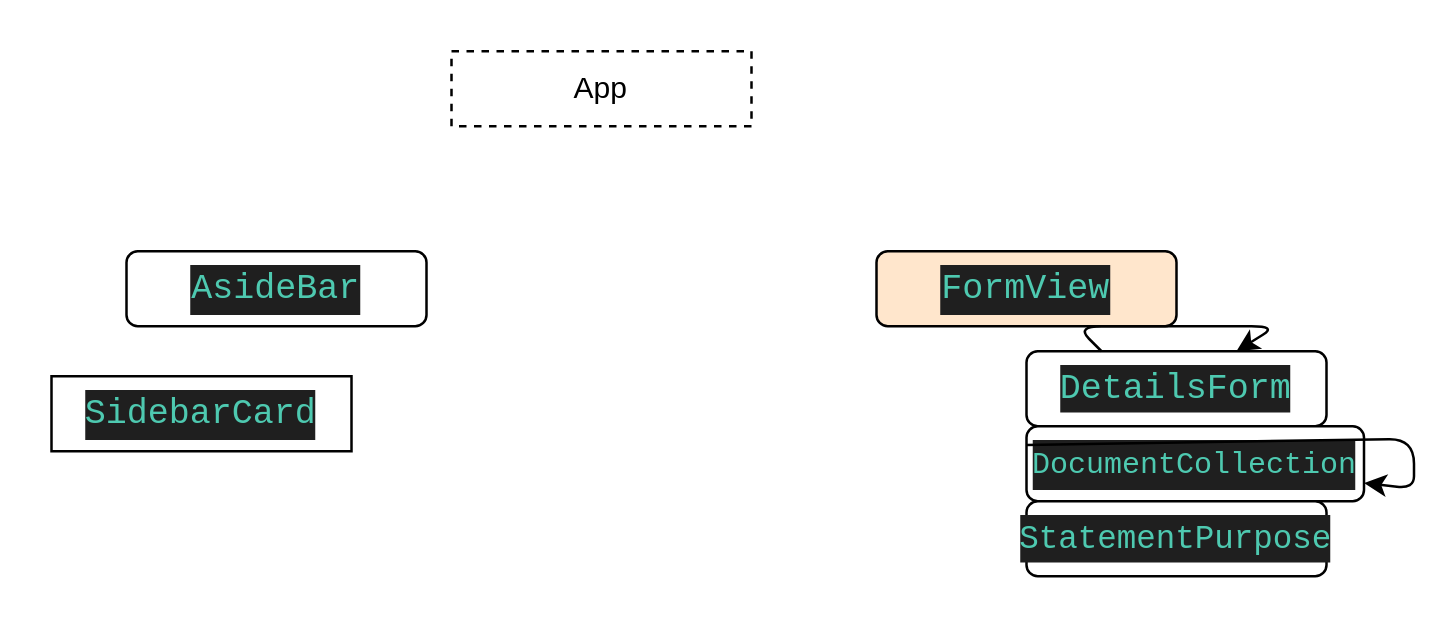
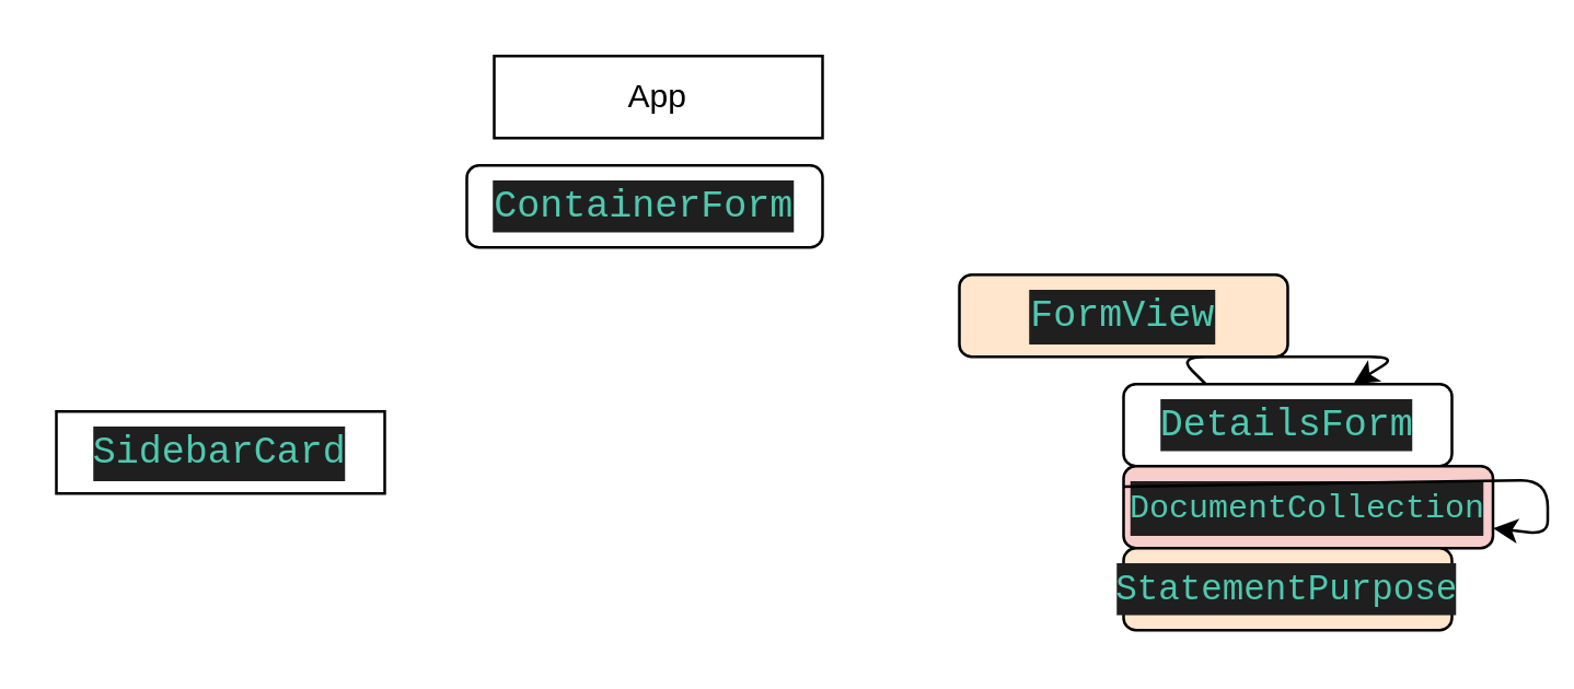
- <mxCell id="2" value="App" style="rounded=0;whiteSpace=wrap;html=1;labelBackgroundColor=default;dashed=1;" vertex="1" parent="1"><mxGeometry x="180" y="20" width="120" height="30" as="geometry" /></mxCell>
+ <mxCell id="2" value="App" style="rounded=0;whiteSpace=wrap;html=1;labelBackgroundColor=default;" vertex="1" parent="1"><mxGeometry x="180" y="20" width="120" height="30" as="geometry" /></mxCell>
+ <mxCell id="3" value="&lt;div style=&quot;color: rgb(204, 204, 204); background-color: rgb(31, 31, 31); font-family: Consolas, &amp;quot;Courier New&amp;quot;, monospace; font-size: 14px; line-height: 19px;&quot;&gt;&lt;span style=&quot;color: #4ec9b0;&quot;&gt;ContainerForm&lt;/span&gt;&lt;/div&gt;" style="rounded=1;whiteSpace=wrap;html=1;labelBackgroundColor=default;" vertex="1" parent="1"><mxGeometry x="170" y="60" width="130" height="30" as="geometry" /></mxCell>
- <mxCell id="4" value="&lt;div style=&quot;background-color: rgb(31, 31, 31); line-height: 19px;&quot;&gt;&lt;font face=&quot;Consolas, Courier New, monospace&quot; color=&quot;#4ec9b0&quot;&gt;&lt;span style=&quot;font-size: 14px;&quot;&gt;AsideBar&lt;/span&gt;&lt;/font&gt;&lt;br&gt;&lt;/div&gt;" style="rounded=1;whiteSpace=wrap;html=1;labelBackgroundColor=default;" vertex="1" parent="1"><mxGeometry x="50" y="100" width="120" height="30" as="geometry" /></mxCell>
- <mxCell id="9" value="&lt;div style=&quot;background-color: rgb(31, 31, 31); line-height: 19px;&quot;&gt;&lt;font style=&quot;font-size: 12px;&quot; face=&quot;Consolas, Courier New, monospace&quot; color=&quot;#4ec9b0&quot;&gt;DocumentCollection&lt;/font&gt;&lt;br&gt;&lt;/div&gt;" style="rounded=1;whiteSpace=wrap;html=1;labelBackgroundColor=default;" vertex="1" parent="1"><mxGeometry x="410" y="170" width="135" height="30" as="geometry" /></mxCell>
+ <mxCell id="9" value="&lt;div style=&quot;background-color: rgb(31, 31, 31); line-height: 19px;&quot;&gt;&lt;font style=&quot;font-size: 12px;&quot; face=&quot;Consolas, Courier New, monospace&quot; color=&quot;#4ec9b0&quot;&gt;DocumentCollection&lt;/font&gt;&lt;br&gt;&lt;/div&gt;" style="rounded=1;whiteSpace=wrap;html=1;labelBackgroundColor=default;fillColor=#f8cecc;" vertex="1" parent="1"><mxGeometry x="410" y="170" width="135" height="30" as="geometry" /></mxCell>
- <mxCell id="10" value="&lt;div style=&quot;background-color: rgb(31, 31, 31); line-height: 19px;&quot;&gt;&lt;font style=&quot;font-size: 13px;&quot; face=&quot;Consolas, Courier New, monospace&quot; color=&quot;#4ec9b0&quot;&gt;StatementPurpose&lt;/font&gt;&lt;br&gt;&lt;/div&gt;" style="rounded=1;whiteSpace=wrap;html=1;labelBackgroundColor=default;" vertex="1" parent="1"><mxGeometry x="410" y="200" width="120" height="30" as="geometry" /></mxCell>
+ <mxCell id="10" value="&lt;div style=&quot;background-color: rgb(31, 31, 31); line-height: 19px;&quot;&gt;&lt;font style=&quot;font-size: 13px;&quot; face=&quot;Consolas, Courier New, monospace&quot; color=&quot;#4ec9b0&quot;&gt;StatementPurpose&lt;/font&gt;&lt;br&gt;&lt;/div&gt;" style="rounded=1;whiteSpace=wrap;html=1;labelBackgroundColor=default;fillColor=#ffe6cc;" vertex="1" parent="1"><mxGeometry x="410" y="200" width="120" height="30" as="geometry" /></mxCell>
